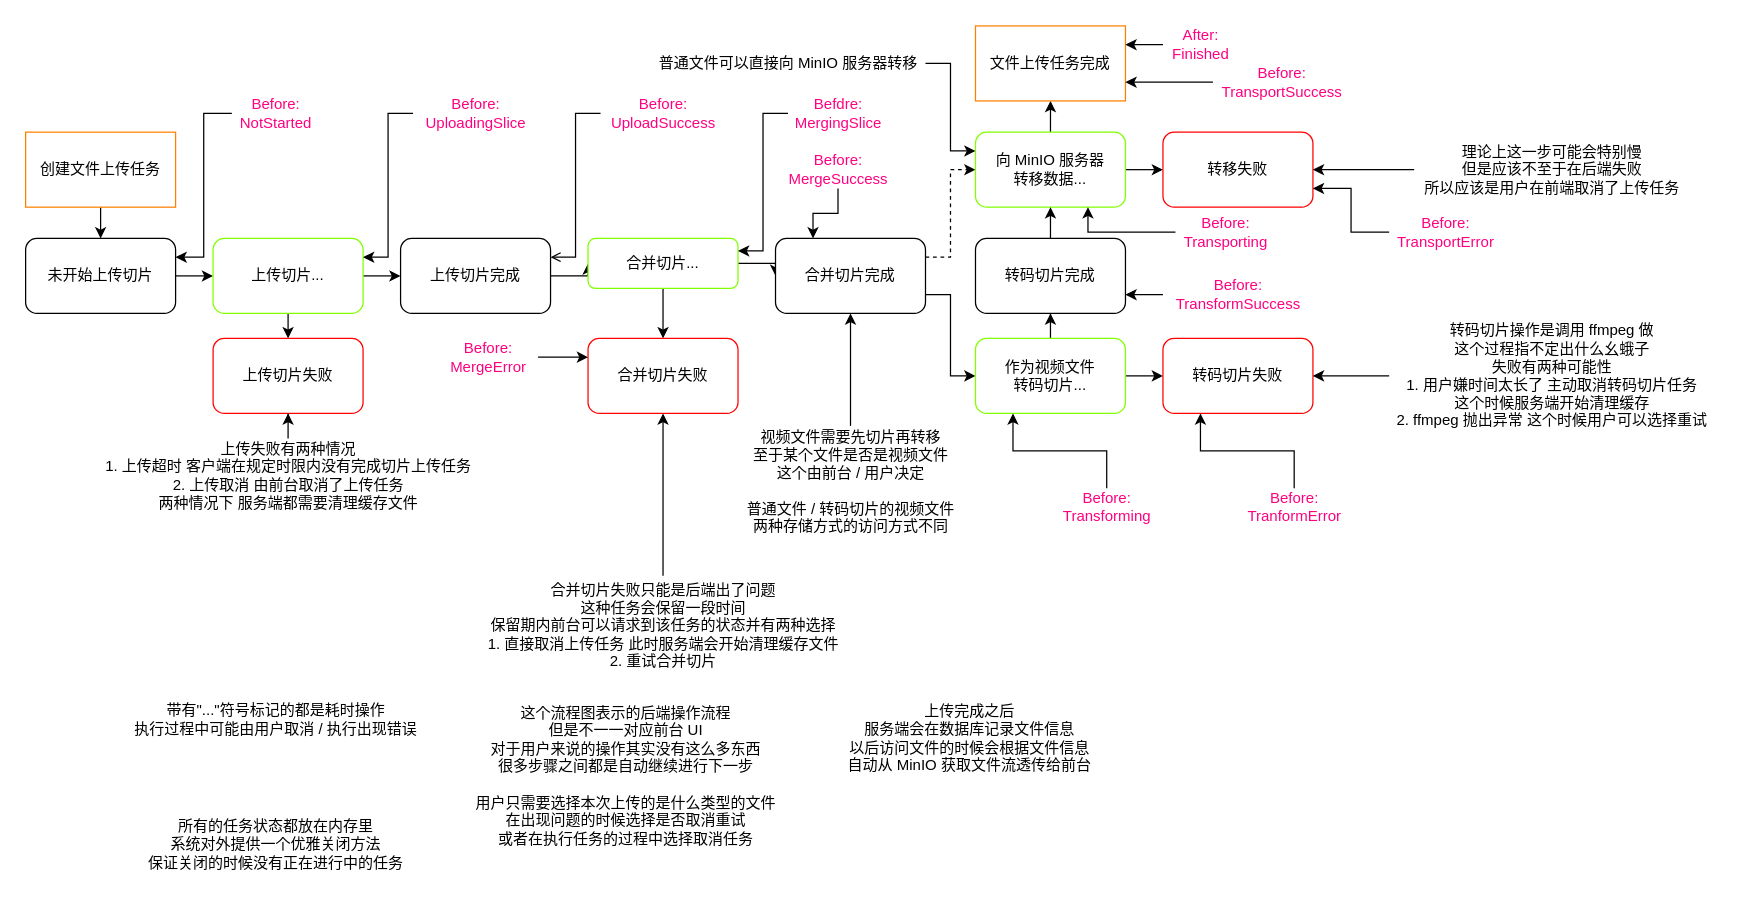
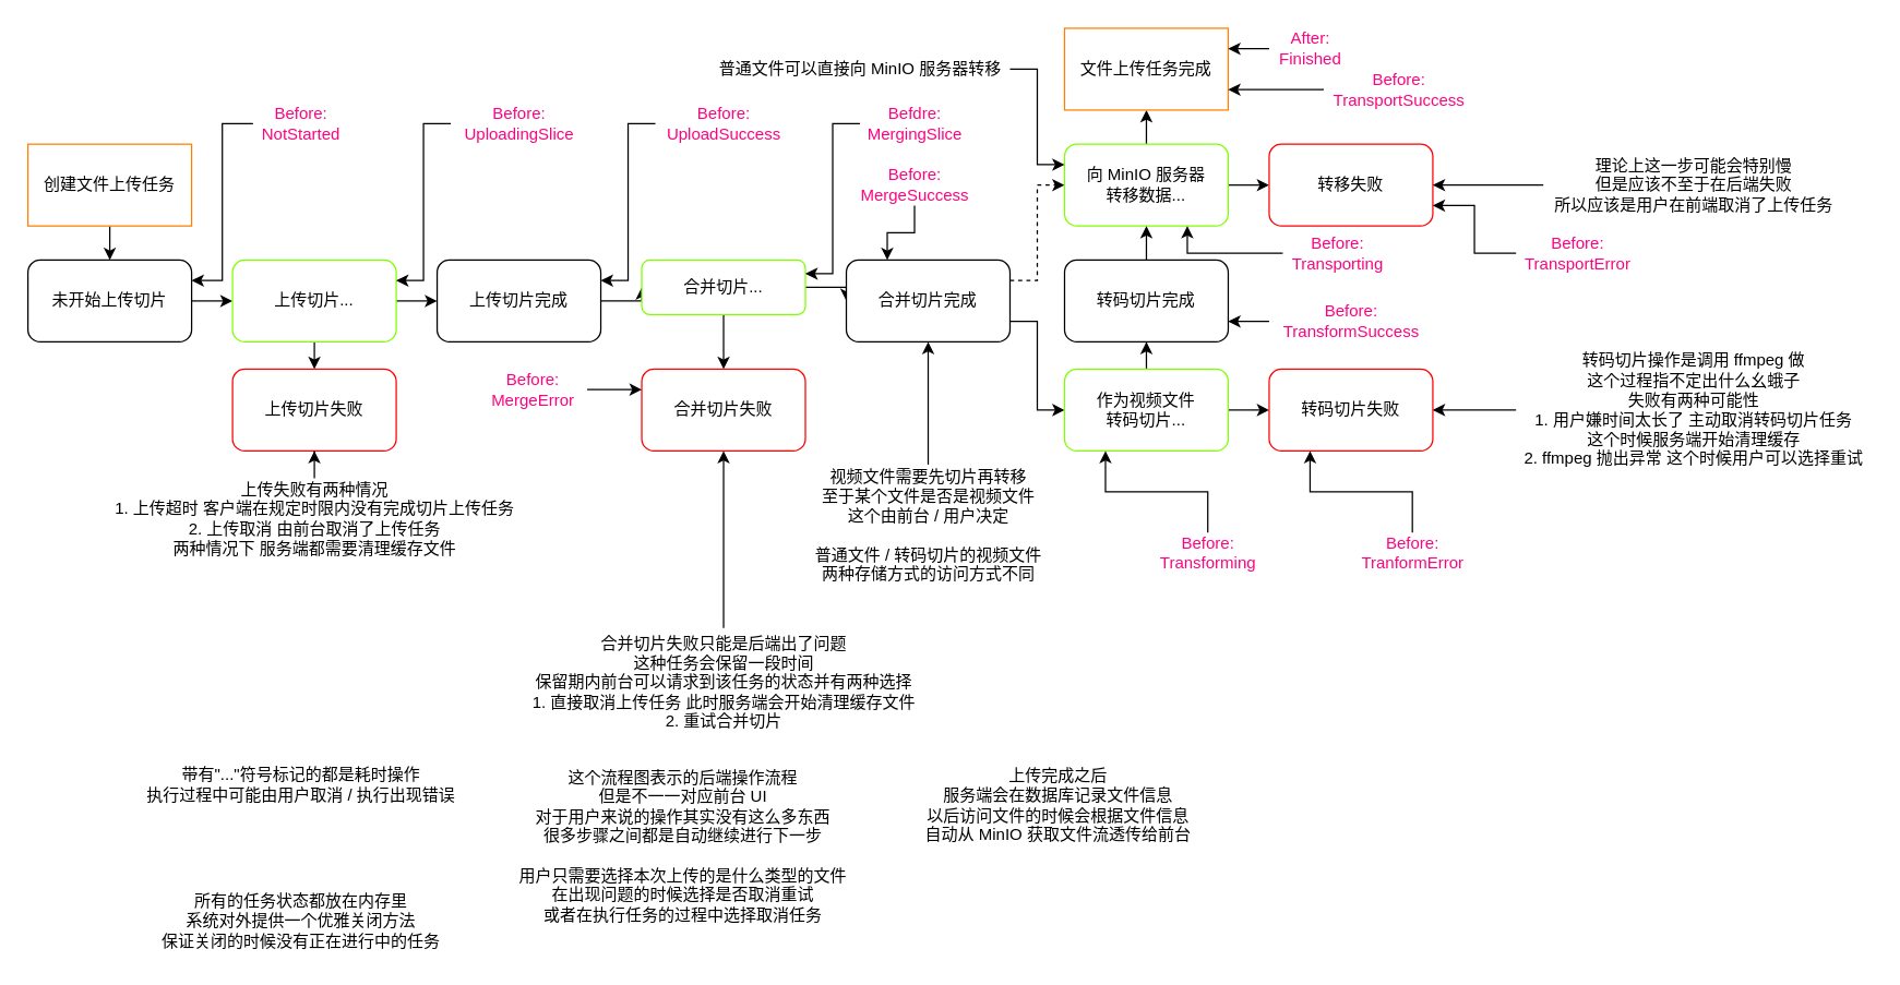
- <mxCell id="50" style="edgeStyle=orthogonalEdgeStyle;rounded=0;orthogonalLoop=1;jettySize=auto;html=1;entryX=1;entryY=0.25;entryDx=0;entryDy=0;endArrow=open;" edge="1" parent="1" source="51" target="10"><mxGeometry relative="1" as="geometry" /></mxCell>
+ <mxCell id="50" style="edgeStyle=orthogonalEdgeStyle;rounded=0;orthogonalLoop=1;jettySize=auto;html=1;entryX=1;entryY=0.25;entryDx=0;entryDy=0;" edge="1" parent="1" source="51" target="10"><mxGeometry relative="1" as="geometry" /></mxCell>
